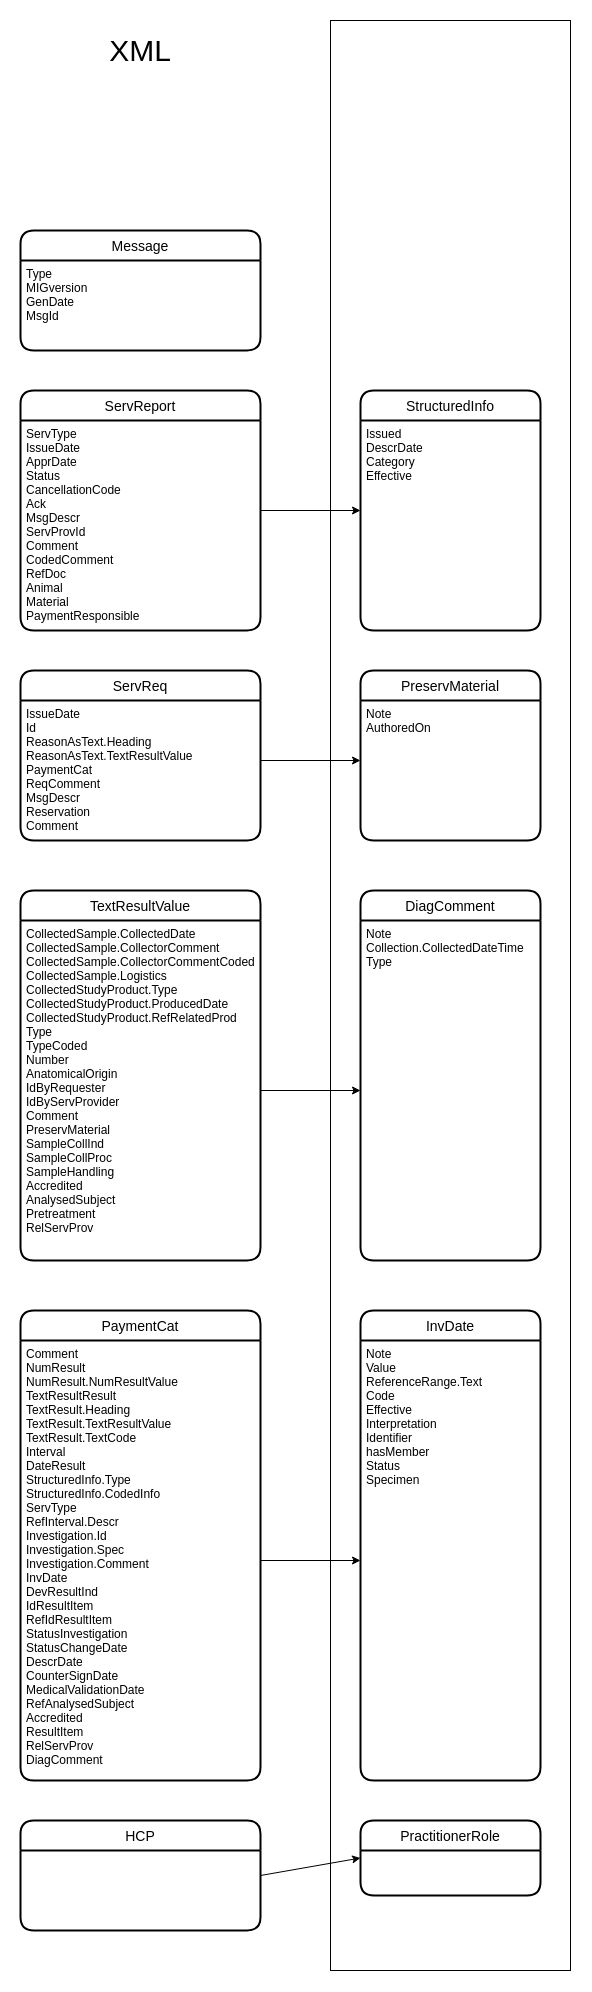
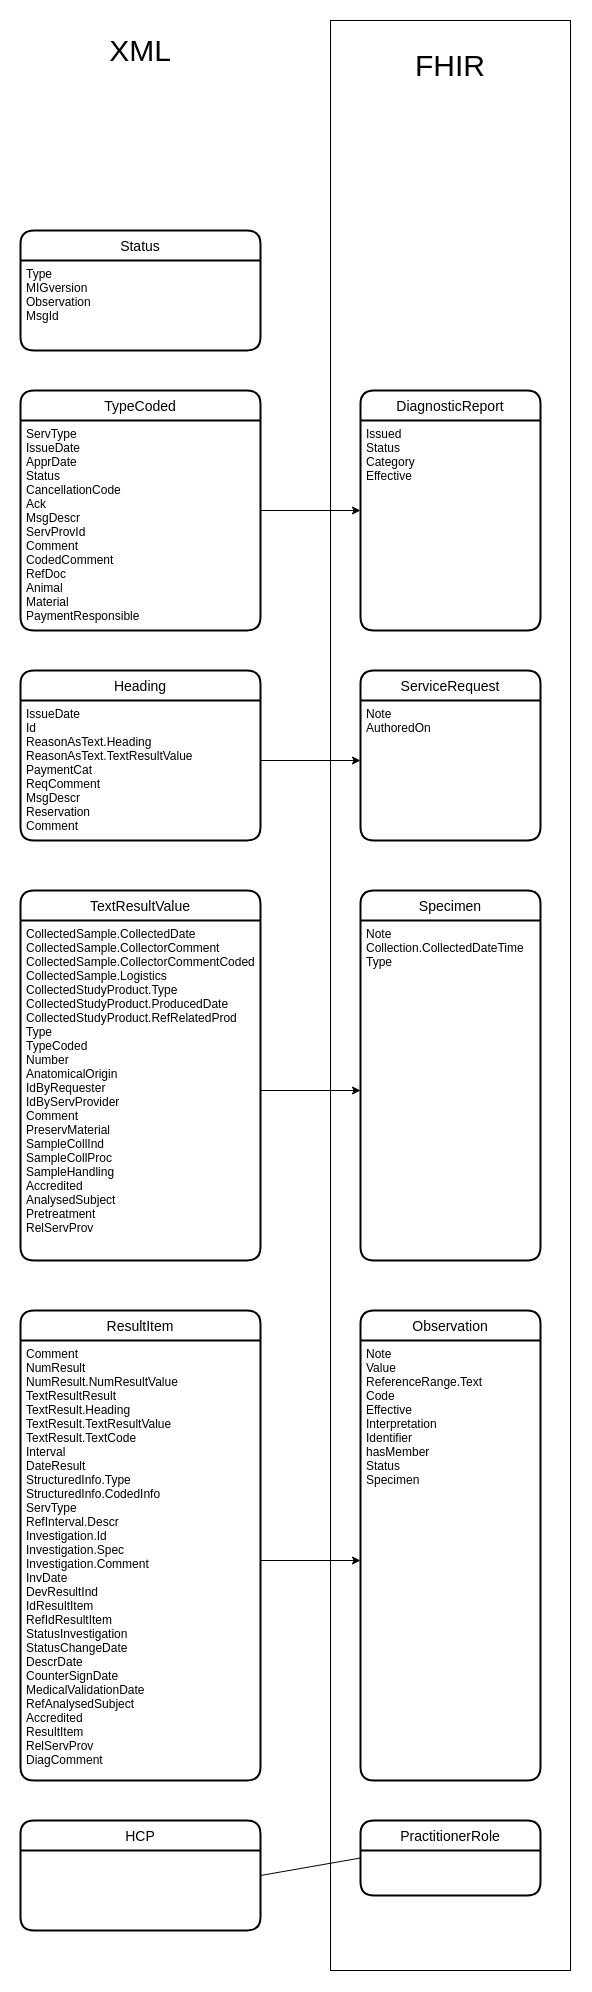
+ <mxCell id="26" value="FHIR" style="text;html=1;strokeColor=none;fillColor=none;align=center;verticalAlign=middle;whiteSpace=wrap;rounded=0;fontSize=30;" parent="1" vertex="1"><mxGeometry x="420" y="50" width="60" height="30" as="geometry" /></mxCell>
- <mxCell id="3" value="Message" style="swimlane;childLayout=stackLayout;horizontal=1;startSize=30;horizontalStack=0;rounded=1;fontSize=14;fontStyle=0;strokeWidth=2;resizeParent=0;resizeLast=1;shadow=0;dashed=0;align=center;" parent="1" vertex="1"><mxGeometry x="20" y="230" width="240" height="120" as="geometry" /></mxCell>
+ <mxCell id="3" value="Status" style="swimlane;childLayout=stackLayout;horizontal=1;startSize=30;horizontalStack=0;rounded=1;fontSize=14;fontStyle=0;strokeWidth=2;resizeParent=0;resizeLast=1;shadow=0;dashed=0;align=center;" parent="1" vertex="1"><mxGeometry x="20" y="230" width="240" height="120" as="geometry" /></mxCell>
- <mxCell id="4" value="Type&#10;MIGversion&#10;GenDate&#10;MsgId    " style="align=left;strokeColor=none;fillColor=none;spacingLeft=4;fontSize=12;verticalAlign=top;resizable=0;rotatable=0;part=1;" parent="3" vertex="1"><mxGeometry y="30" width="240" height="90" as="geometry" /></mxCell>
+ <mxCell id="4" value="Type&#10;MIGversion&#10;Observation&#10;MsgId    " style="align=left;strokeColor=none;fillColor=none;spacingLeft=4;fontSize=12;verticalAlign=top;resizable=0;rotatable=0;part=1;" parent="3" vertex="1"><mxGeometry y="30" width="240" height="90" as="geometry" /></mxCell>
- <mxCell id="5" value="ServReport" style="swimlane;childLayout=stackLayout;horizontal=1;startSize=30;horizontalStack=0;rounded=1;fontSize=14;fontStyle=0;strokeWidth=2;resizeParent=0;resizeLast=1;shadow=0;dashed=0;align=center;" parent="1" vertex="1"><mxGeometry x="20" y="390" width="240" height="240" as="geometry" /></mxCell>
+ <mxCell id="5" value="TypeCoded" style="swimlane;childLayout=stackLayout;horizontal=1;startSize=30;horizontalStack=0;rounded=1;fontSize=14;fontStyle=0;strokeWidth=2;resizeParent=0;resizeLast=1;shadow=0;dashed=0;align=center;" parent="1" vertex="1"><mxGeometry x="20" y="390" width="240" height="240" as="geometry" /></mxCell>
- <mxCell id="7" value="StructuredInfo" style="swimlane;childLayout=stackLayout;horizontal=1;startSize=30;horizontalStack=0;rounded=1;fontSize=14;fontStyle=0;strokeWidth=2;resizeParent=0;resizeLast=1;shadow=0;dashed=0;align=center;" parent="1" vertex="1"><mxGeometry x="360" y="390" width="180" height="240" as="geometry" /></mxCell>
+ <mxCell id="7" value="DiagnosticReport" style="swimlane;childLayout=stackLayout;horizontal=1;startSize=30;horizontalStack=0;rounded=1;fontSize=14;fontStyle=0;strokeWidth=2;resizeParent=0;resizeLast=1;shadow=0;dashed=0;align=center;" parent="1" vertex="1"><mxGeometry x="360" y="390" width="180" height="240" as="geometry" /></mxCell>
- <mxCell id="8" value="Issued&#10;DescrDate&#10;Category&#10;Effective&#10;" style="align=left;strokeColor=none;fillColor=none;spacingLeft=4;fontSize=12;verticalAlign=top;resizable=0;rotatable=0;part=1;" parent="7" vertex="1"><mxGeometry y="30" width="180" height="210" as="geometry" /></mxCell>
+ <mxCell id="8" value="Issued&#10;Status&#10;Category&#10;Effective&#10;" style="align=left;strokeColor=none;fillColor=none;spacingLeft=4;fontSize=12;verticalAlign=top;resizable=0;rotatable=0;part=1;" parent="7" vertex="1"><mxGeometry y="30" width="180" height="210" as="geometry" /></mxCell>
- <mxCell id="9" value="ServReq" style="swimlane;childLayout=stackLayout;horizontal=1;startSize=30;horizontalStack=0;rounded=1;fontSize=14;fontStyle=0;strokeWidth=2;resizeParent=0;resizeLast=1;shadow=0;dashed=0;align=center;" parent="1" vertex="1"><mxGeometry x="20" y="670" width="240" height="170" as="geometry" /></mxCell>
+ <mxCell id="9" value="Heading" style="swimlane;childLayout=stackLayout;horizontal=1;startSize=30;horizontalStack=0;rounded=1;fontSize=14;fontStyle=0;strokeWidth=2;resizeParent=0;resizeLast=1;shadow=0;dashed=0;align=center;" parent="1" vertex="1"><mxGeometry x="20" y="670" width="240" height="170" as="geometry" /></mxCell>
- <mxCell id="11" value="PreservMaterial" style="swimlane;childLayout=stackLayout;horizontal=1;startSize=30;horizontalStack=0;rounded=1;fontSize=14;fontStyle=0;strokeWidth=2;resizeParent=0;resizeLast=1;shadow=0;dashed=0;align=center;" parent="1" vertex="1"><mxGeometry x="360" y="670" width="180" height="170" as="geometry" /></mxCell>
+ <mxCell id="11" value="ServiceRequest" style="swimlane;childLayout=stackLayout;horizontal=1;startSize=30;horizontalStack=0;rounded=1;fontSize=14;fontStyle=0;strokeWidth=2;resizeParent=0;resizeLast=1;shadow=0;dashed=0;align=center;" parent="1" vertex="1"><mxGeometry x="360" y="670" width="180" height="170" as="geometry" /></mxCell>
- <mxCell id="15" value="DiagComment" style="swimlane;childLayout=stackLayout;horizontal=1;startSize=30;horizontalStack=0;rounded=1;fontSize=14;fontStyle=0;strokeWidth=2;resizeParent=0;resizeLast=1;shadow=0;dashed=0;align=center;" parent="1" vertex="1"><mxGeometry x="360" y="890" width="180" height="370" as="geometry" /></mxCell>
+ <mxCell id="15" value="Specimen" style="swimlane;childLayout=stackLayout;horizontal=1;startSize=30;horizontalStack=0;rounded=1;fontSize=14;fontStyle=0;strokeWidth=2;resizeParent=0;resizeLast=1;shadow=0;dashed=0;align=center;" parent="1" vertex="1"><mxGeometry x="360" y="890" width="180" height="370" as="geometry" /></mxCell>
- <mxCell id="17" value="PaymentCat" style="swimlane;childLayout=stackLayout;horizontal=1;startSize=30;horizontalStack=0;rounded=1;fontSize=14;fontStyle=0;strokeWidth=2;resizeParent=0;resizeLast=1;shadow=0;dashed=0;align=center;" parent="1" vertex="1"><mxGeometry x="20" y="1310" width="240" height="470" as="geometry" /></mxCell>
+ <mxCell id="17" value="ResultItem" style="swimlane;childLayout=stackLayout;horizontal=1;startSize=30;horizontalStack=0;rounded=1;fontSize=14;fontStyle=0;strokeWidth=2;resizeParent=0;resizeLast=1;shadow=0;dashed=0;align=center;" parent="1" vertex="1"><mxGeometry x="20" y="1310" width="240" height="470" as="geometry" /></mxCell>
- <mxCell id="19" value="InvDate" style="swimlane;childLayout=stackLayout;horizontal=1;startSize=30;horizontalStack=0;rounded=1;fontSize=14;fontStyle=0;strokeWidth=2;resizeParent=0;resizeLast=1;shadow=0;dashed=0;align=center;" parent="1" vertex="1"><mxGeometry x="360" y="1310" width="180" height="470" as="geometry" /></mxCell>
+ <mxCell id="19" value="Observation" style="swimlane;childLayout=stackLayout;horizontal=1;startSize=30;horizontalStack=0;rounded=1;fontSize=14;fontStyle=0;strokeWidth=2;resizeParent=0;resizeLast=1;shadow=0;dashed=0;align=center;" parent="1" vertex="1"><mxGeometry x="360" y="1310" width="180" height="470" as="geometry" /></mxCell>
- <mxCell id="29" value="" style="endArrow=classic;html=1;rounded=0;entryX=0;entryY=0.5;entryDx=0;entryDy=0;exitX=1;exitY=0.5;exitDx=0;exitDy=0;" edge="1" parent="1" source="27" target="28"><mxGeometry width="50" height="50" relative="1" as="geometry"><mxPoint x="270" y="1570" as="sourcePoint" /><mxPoint x="370" y="1570" as="targetPoint" /></mxGeometry></mxCell>
+ <mxCell id="29" value="" style="endArrow=none;html=1;rounded=0;entryX=0;entryY=0.5;entryDx=0;entryDy=0;exitX=1;exitY=0.5;exitDx=0;exitDy=0;" edge="1" parent="1" source="27" target="28"><mxGeometry width="50" height="50" relative="1" as="geometry"><mxPoint x="270" y="1570" as="sourcePoint" /><mxPoint x="370" y="1570" as="targetPoint" /></mxGeometry></mxCell>
